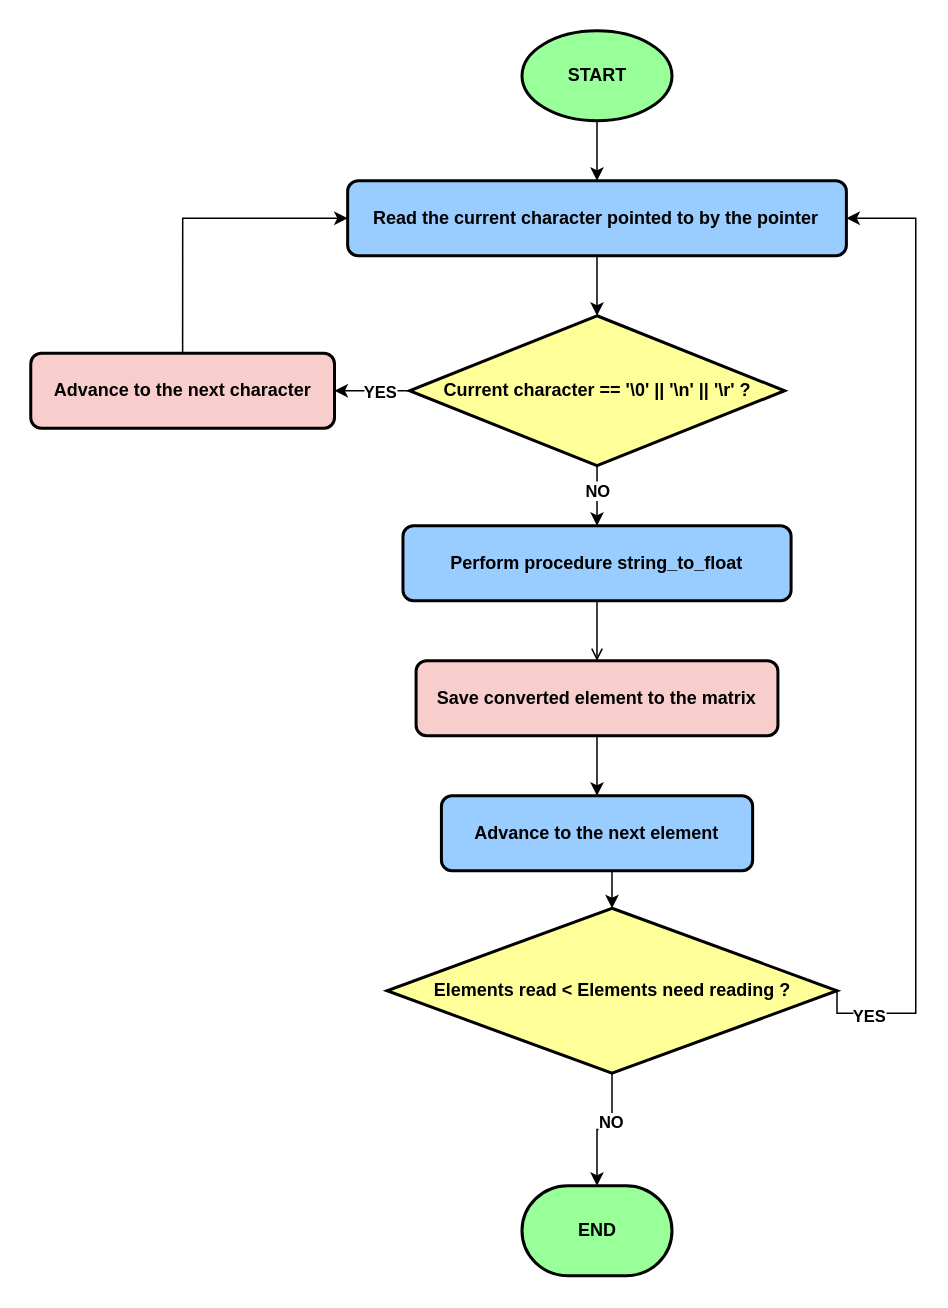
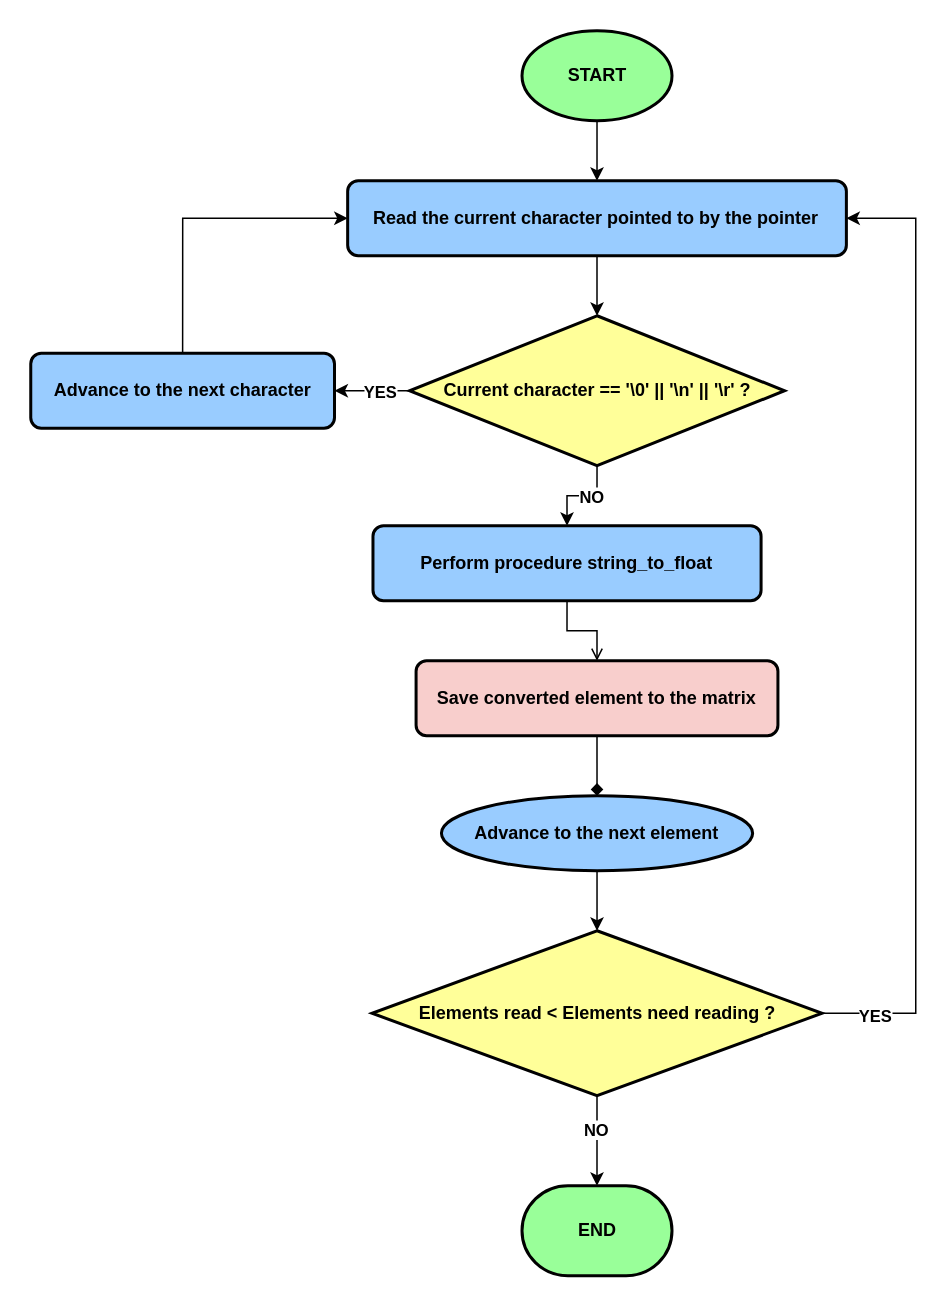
- <mxCell id="16" value="&lt;b&gt;Advance to the next character&lt;/b&gt;" style="rounded=1;whiteSpace=wrap;html=1;absoluteArcSize=1;arcSize=14;strokeWidth=2;fillColor=#f8cecc;" vertex="1" parent="1"><mxGeometry x="20" y="235" width="202.5" height="50" as="geometry" /></mxCell>
+ <mxCell id="16" value="&lt;b&gt;Advance to the next character&lt;/b&gt;" style="rounded=1;whiteSpace=wrap;html=1;absoluteArcSize=1;arcSize=14;strokeWidth=2;fillColor=#99CCFF;" vertex="1" parent="1"><mxGeometry x="20" y="235" width="202.5" height="50" as="geometry" /></mxCell>
- <mxCell id="9" value="&lt;b&gt;Perform procedure string_to_float&lt;/b&gt;" style="rounded=1;whiteSpace=wrap;html=1;absoluteArcSize=1;arcSize=14;strokeWidth=2;fillColor=#99CCFF;" vertex="1" parent="1"><mxGeometry x="268.15" y="350" width="258.74" height="50" as="geometry" /></mxCell>
+ <mxCell id="9" value="&lt;b&gt;Perform procedure string_to_float&lt;/b&gt;" style="rounded=1;whiteSpace=wrap;html=1;absoluteArcSize=1;arcSize=14;strokeWidth=2;fillColor=#99CCFF;" vertex="1" parent="1"><mxGeometry x="248.15" y="350" width="258.74" height="50" as="geometry" /></mxCell>
- <mxCell id="22" style="edgeStyle=orthogonalEdgeStyle;rounded=0;orthogonalLoop=1;jettySize=auto;html=1;exitX=0.5;exitY=1;exitDx=0;exitDy=0;entryX=0.5;entryY=0;entryDx=0;entryDy=0;" edge="1" parent="1" source="23" target="11"><mxGeometry relative="1" as="geometry" /></mxCell>
+ <mxCell id="22" style="edgeStyle=orthogonalEdgeStyle;rounded=0;orthogonalLoop=1;jettySize=auto;html=1;exitX=0.5;exitY=1;exitDx=0;exitDy=0;entryX=0.5;entryY=0;entryDx=0;entryDy=0;endArrow=diamond;" edge="1" parent="1" source="23" target="11"><mxGeometry relative="1" as="geometry" /></mxCell>
- <mxCell id="11" value="&lt;b&gt;Advance to the next element&lt;/b&gt;" style="rounded=1;whiteSpace=wrap;html=1;absoluteArcSize=1;arcSize=14;strokeWidth=2;fillColor=#99CCFF;" vertex="1" parent="1"><mxGeometry x="293.78" y="530" width="207.48" height="50" as="geometry" /></mxCell>
+ <mxCell id="11" value="&lt;b&gt;Advance to the next element&lt;/b&gt;" style="ellipse;whiteSpace=wrap;html=1;absoluteArcSize=1;arcSize=14;strokeWidth=2;fillColor=#99CCFF;" vertex="1" parent="1"><mxGeometry x="293.78" y="530" width="207.48" height="50" as="geometry" /></mxCell>
- <mxCell id="14" value="&lt;b&gt;Elements read&amp;nbsp;&lt;/b&gt;&lt;b style=&quot;background-color: initial;&quot;&gt;&amp;lt; E&lt;/b&gt;&lt;b style=&quot;background-color: initial;&quot;&gt;lements need reading ?&lt;/b&gt;" style="strokeWidth=2;html=1;shape=mxgraph.flowchart.decision;whiteSpace=wrap;fillColor=#FFFF99;" vertex="1" parent="1"><mxGeometry x="257.52" y="605" width="300" height="110" as="geometry" /></mxCell>
+ <mxCell id="14" value="&lt;b&gt;Elements read&amp;nbsp;&lt;/b&gt;&lt;b style=&quot;background-color: initial;&quot;&gt;&amp;lt; E&lt;/b&gt;&lt;b style=&quot;background-color: initial;&quot;&gt;lements need reading ?&lt;/b&gt;" style="strokeWidth=2;html=1;shape=mxgraph.flowchart.decision;whiteSpace=wrap;fillColor=#FFFF99;" vertex="1" parent="1"><mxGeometry x="247.52" y="620" width="300" height="110" as="geometry" /></mxCell>
